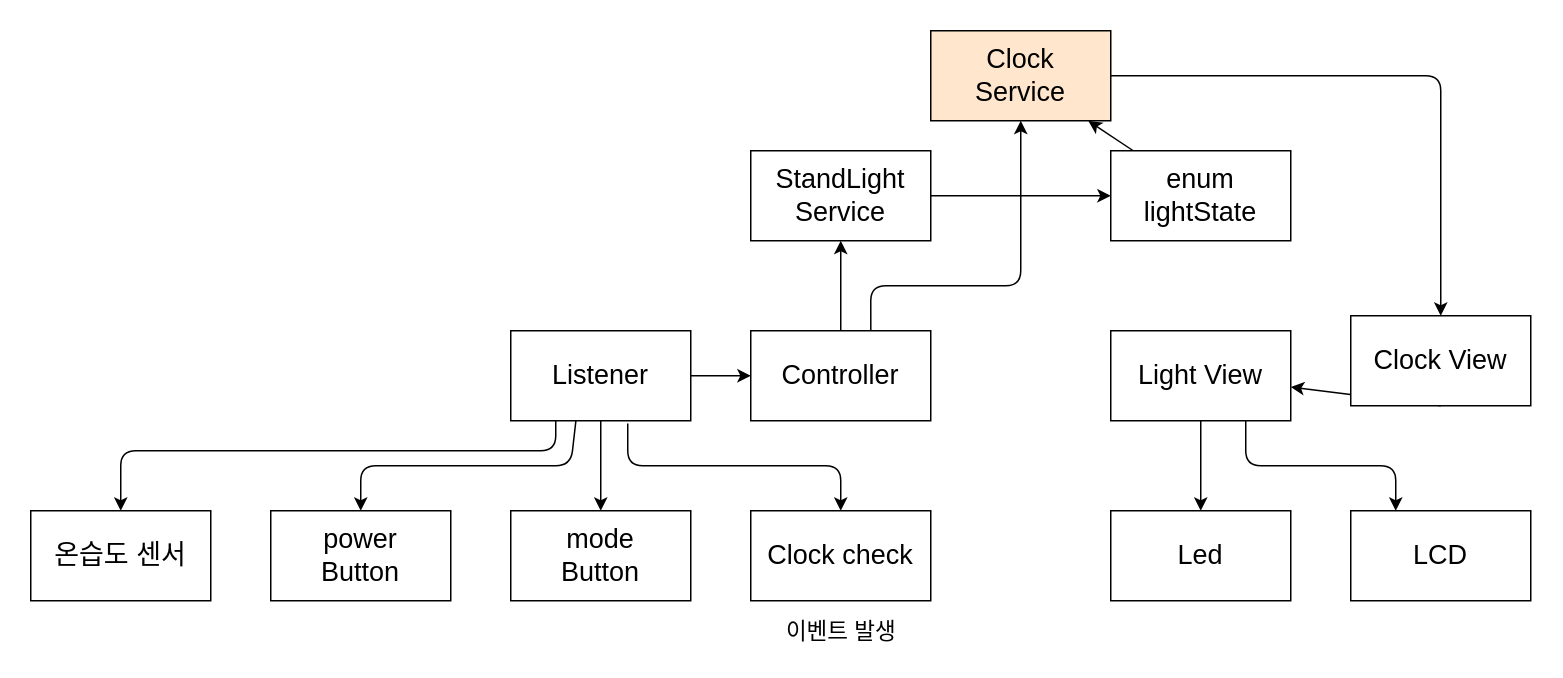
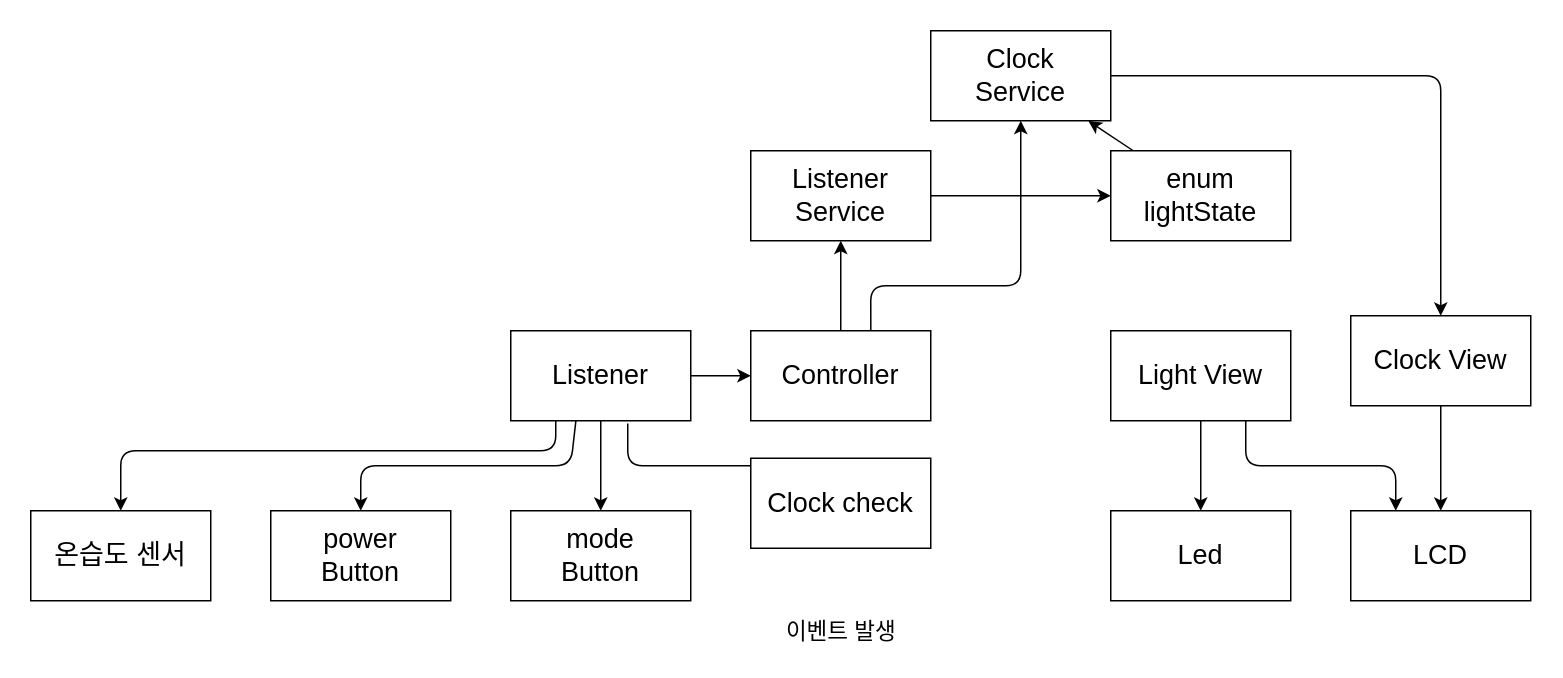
- <mxCell id="22" value="Clock&lt;br&gt;Service" style="whiteSpace=wrap;html=1;fontSize=18;fillColor=#ffe6cc;" parent="1" vertex="1"><mxGeometry x="620" y="20" width="120" height="60" as="geometry" /></mxCell>
+ <mxCell id="22" value="Clock&lt;br&gt;Service" style="whiteSpace=wrap;html=1;fontSize=18;" parent="1" vertex="1"><mxGeometry x="620" y="20" width="120" height="60" as="geometry" /></mxCell>
- <mxCell id="17" value="StandLight&lt;br&gt;Service" style="whiteSpace=wrap;html=1;fontSize=18;" parent="1" vertex="1"><mxGeometry x="500" y="100" width="120" height="60" as="geometry" /></mxCell>
+ <mxCell id="17" value="Listener&lt;br&gt;Service" style="whiteSpace=wrap;html=1;fontSize=18;" parent="1" vertex="1"><mxGeometry x="500" y="100" width="120" height="60" as="geometry" /></mxCell>
- <mxCell id="23" style="edgeStyle=none;html=1;exitX=0.5;exitY=1;exitDx=0;exitDy=0;" parent="1" source="24" target="14" edge="1"><mxGeometry relative="1" as="geometry" /></mxCell>
+ <mxCell id="23" style="edgeStyle=none;html=1;exitX=0.5;exitY=1;exitDx=0;exitDy=0;entryX=0.5;entryY=0;entryDx=0;entryDy=0;" parent="1" source="24" target="20" edge="1"><mxGeometry relative="1" as="geometry" /></mxCell>
- <mxCell id="25" value="Clock check" style="whiteSpace=wrap;html=1;fontSize=18;" parent="1" vertex="1"><mxGeometry x="500" y="340" width="120" height="60" as="geometry" /></mxCell>
+ <mxCell id="25" value="Clock check" style="whiteSpace=wrap;html=1;fontSize=18;" parent="1" vertex="1"><mxGeometry x="500" y="305" width="120" height="60" as="geometry" /></mxCell>
